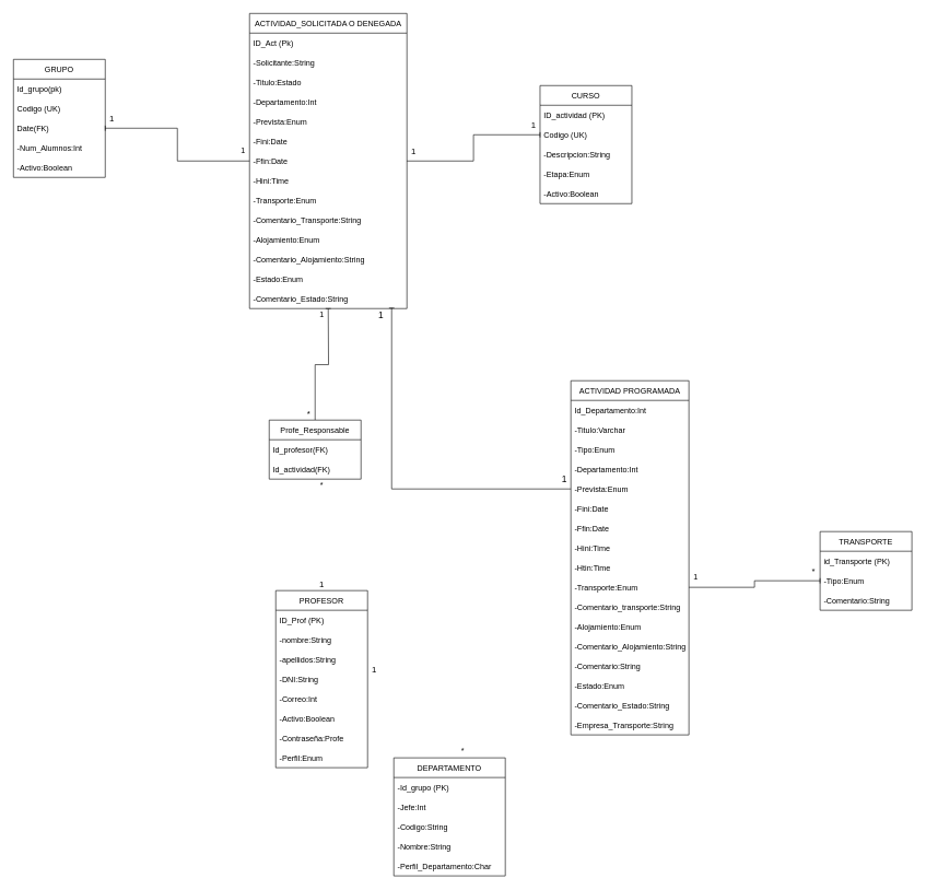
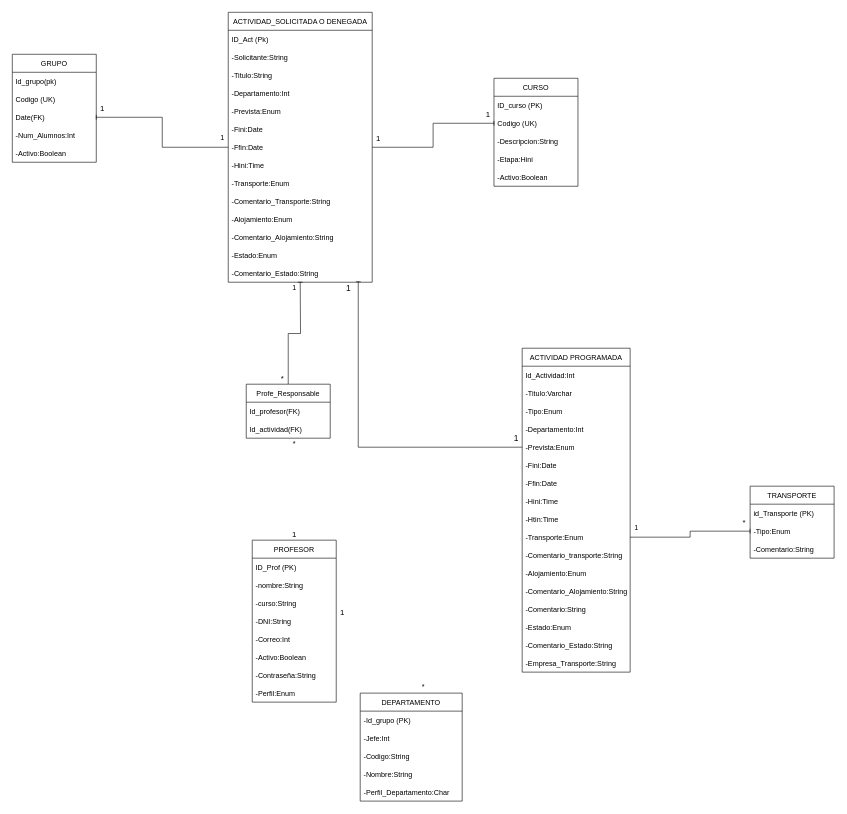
- <mxCell id="54" value="-Titulo:Estado" style="text;strokeColor=none;fillColor=none;align=left;verticalAlign=middle;spacingLeft=4;spacingRight=4;overflow=hidden;points=[[0,0.5],[1,0.5]];portConstraint=eastwest;rotatable=0;" parent="51" vertex="1"><mxGeometry y="90" width="240" height="30" as="geometry" /></mxCell>
+ <mxCell id="54" value="-Titulo:String" style="text;strokeColor=none;fillColor=none;align=left;verticalAlign=middle;spacingLeft=4;spacingRight=4;overflow=hidden;points=[[0,0.5],[1,0.5]];portConstraint=eastwest;rotatable=0;" parent="51" vertex="1"><mxGeometry y="90" width="240" height="30" as="geometry" /></mxCell>
- <mxCell id="24" value="ID_actividad (PK)" style="text;strokeColor=none;fillColor=none;align=left;verticalAlign=middle;spacingLeft=4;spacingRight=4;overflow=hidden;points=[[0,0.5],[1,0.5]];portConstraint=eastwest;rotatable=0;" parent="23" vertex="1"><mxGeometry y="30" width="140" height="30" as="geometry" /></mxCell>
+ <mxCell id="24" value="ID_curso (PK)" style="text;strokeColor=none;fillColor=none;align=left;verticalAlign=middle;spacingLeft=4;spacingRight=4;overflow=hidden;points=[[0,0.5],[1,0.5]];portConstraint=eastwest;rotatable=0;" parent="23" vertex="1"><mxGeometry y="30" width="140" height="30" as="geometry" /></mxCell>
- <mxCell id="27" value="-Etapa:Enum" style="text;strokeColor=none;fillColor=none;align=left;verticalAlign=middle;spacingLeft=4;spacingRight=4;overflow=hidden;points=[[0,0.5],[1,0.5]];portConstraint=eastwest;rotatable=0;" parent="23" vertex="1"><mxGeometry y="120" width="140" height="30" as="geometry" /></mxCell>
+ <mxCell id="27" value="-Etapa:Hini" style="text;strokeColor=none;fillColor=none;align=left;verticalAlign=middle;spacingLeft=4;spacingRight=4;overflow=hidden;points=[[0,0.5],[1,0.5]];portConstraint=eastwest;rotatable=0;" parent="23" vertex="1"><mxGeometry y="120" width="140" height="30" as="geometry" /></mxCell>
- <mxCell id="30" value="Id_Departamento:Int" style="text;strokeColor=none;fillColor=none;align=left;verticalAlign=middle;spacingLeft=4;spacingRight=4;overflow=hidden;points=[[0,0.5],[1,0.5]];portConstraint=eastwest;rotatable=0;" parent="29" vertex="1"><mxGeometry y="30" width="180" height="30" as="geometry" /></mxCell>
+ <mxCell id="30" value="Id_Actividad:Int" style="text;strokeColor=none;fillColor=none;align=left;verticalAlign=middle;spacingLeft=4;spacingRight=4;overflow=hidden;points=[[0,0.5],[1,0.5]];portConstraint=eastwest;rotatable=0;" parent="29" vertex="1"><mxGeometry y="30" width="180" height="30" as="geometry" /></mxCell>
- <mxCell id="5" value="-apellidos:String" style="text;strokeColor=none;fillColor=none;align=left;verticalAlign=middle;spacingLeft=4;spacingRight=4;overflow=hidden;points=[[0,0.5],[1,0.5]];portConstraint=eastwest;rotatable=0;" parent="2" vertex="1"><mxGeometry y="90" width="140" height="30" as="geometry" /></mxCell>
+ <mxCell id="5" value="-curso:String" style="text;strokeColor=none;fillColor=none;align=left;verticalAlign=middle;spacingLeft=4;spacingRight=4;overflow=hidden;points=[[0,0.5],[1,0.5]];portConstraint=eastwest;rotatable=0;" parent="2" vertex="1"><mxGeometry y="90" width="140" height="30" as="geometry" /></mxCell>
- <mxCell id="9" value="-Contraseña:Profe" style="text;strokeColor=none;fillColor=none;align=left;verticalAlign=middle;spacingLeft=4;spacingRight=4;overflow=hidden;points=[[0,0.5],[1,0.5]];portConstraint=eastwest;rotatable=0;" parent="2" vertex="1"><mxGeometry y="210" width="140" height="30" as="geometry" /></mxCell>
+ <mxCell id="9" value="-Contraseña:String" style="text;strokeColor=none;fillColor=none;align=left;verticalAlign=middle;spacingLeft=4;spacingRight=4;overflow=hidden;points=[[0,0.5],[1,0.5]];portConstraint=eastwest;rotatable=0;" parent="2" vertex="1"><mxGeometry y="210" width="140" height="30" as="geometry" /></mxCell>
